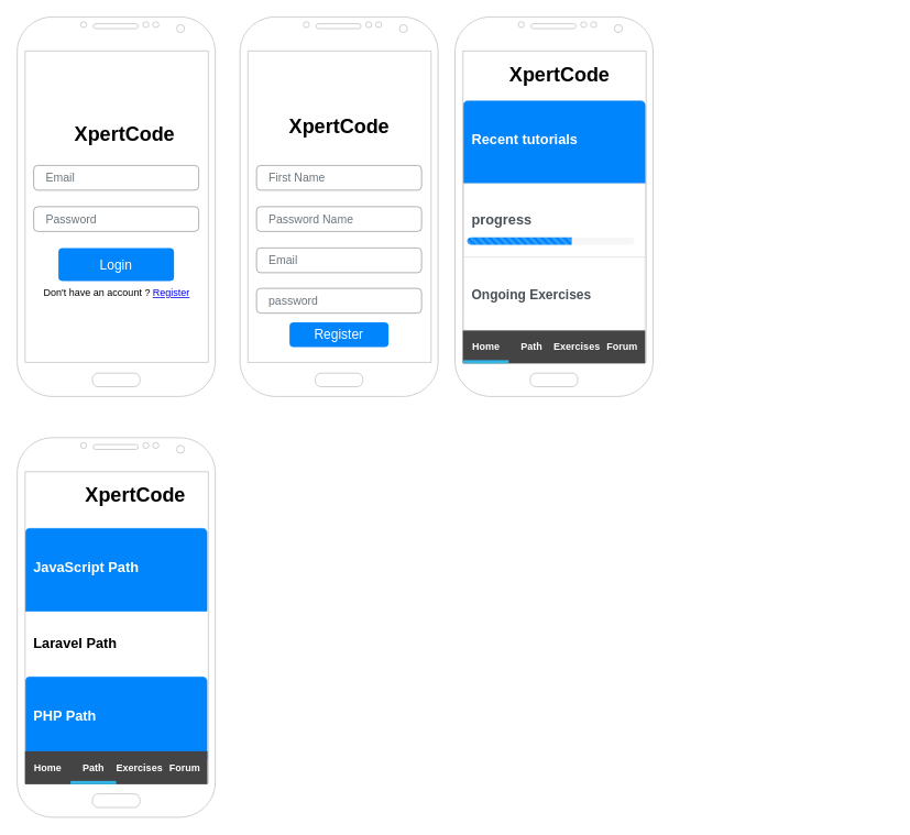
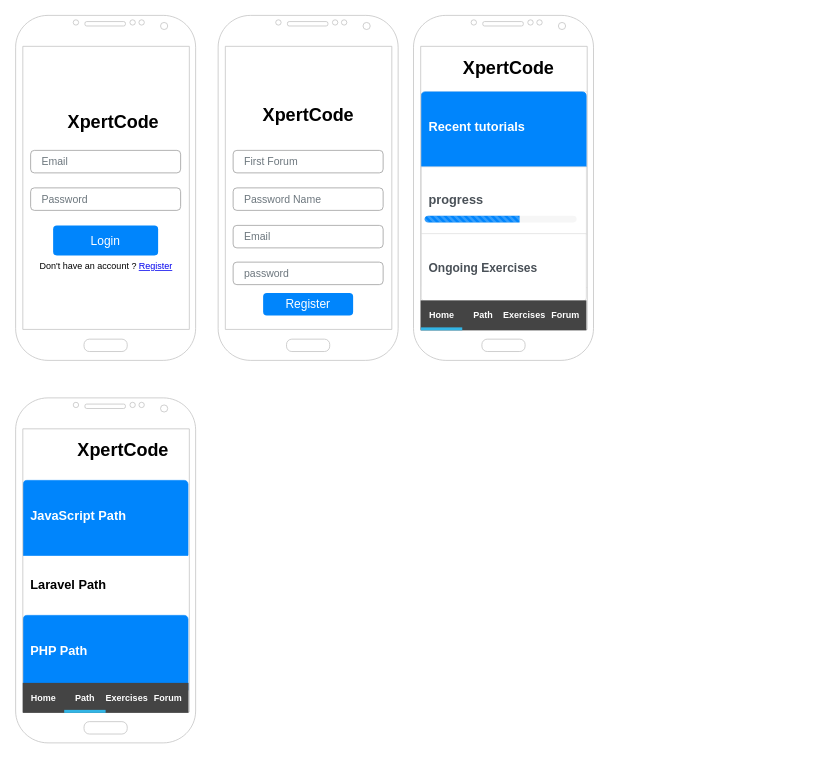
- <mxCell id="27" value="First Name" style="html=1;shadow=0;dashed=0;shape=mxgraph.bootstrap.rrect;rSize=5;fillColor=none;strokeColor=#999999;align=left;spacing=15;fontSize=14;fontColor=#6C767D;" parent="22" vertex="1"><mxGeometry x="20" y="180" width="200" height="30" as="geometry" /></mxCell>
+ <mxCell id="27" value="First Forum" style="html=1;shadow=0;dashed=0;shape=mxgraph.bootstrap.rrect;rSize=5;fillColor=none;strokeColor=#999999;align=left;spacing=15;fontSize=14;fontColor=#6C767D;" parent="22" vertex="1"><mxGeometry x="20" y="180" width="200" height="30" as="geometry" /></mxCell>
